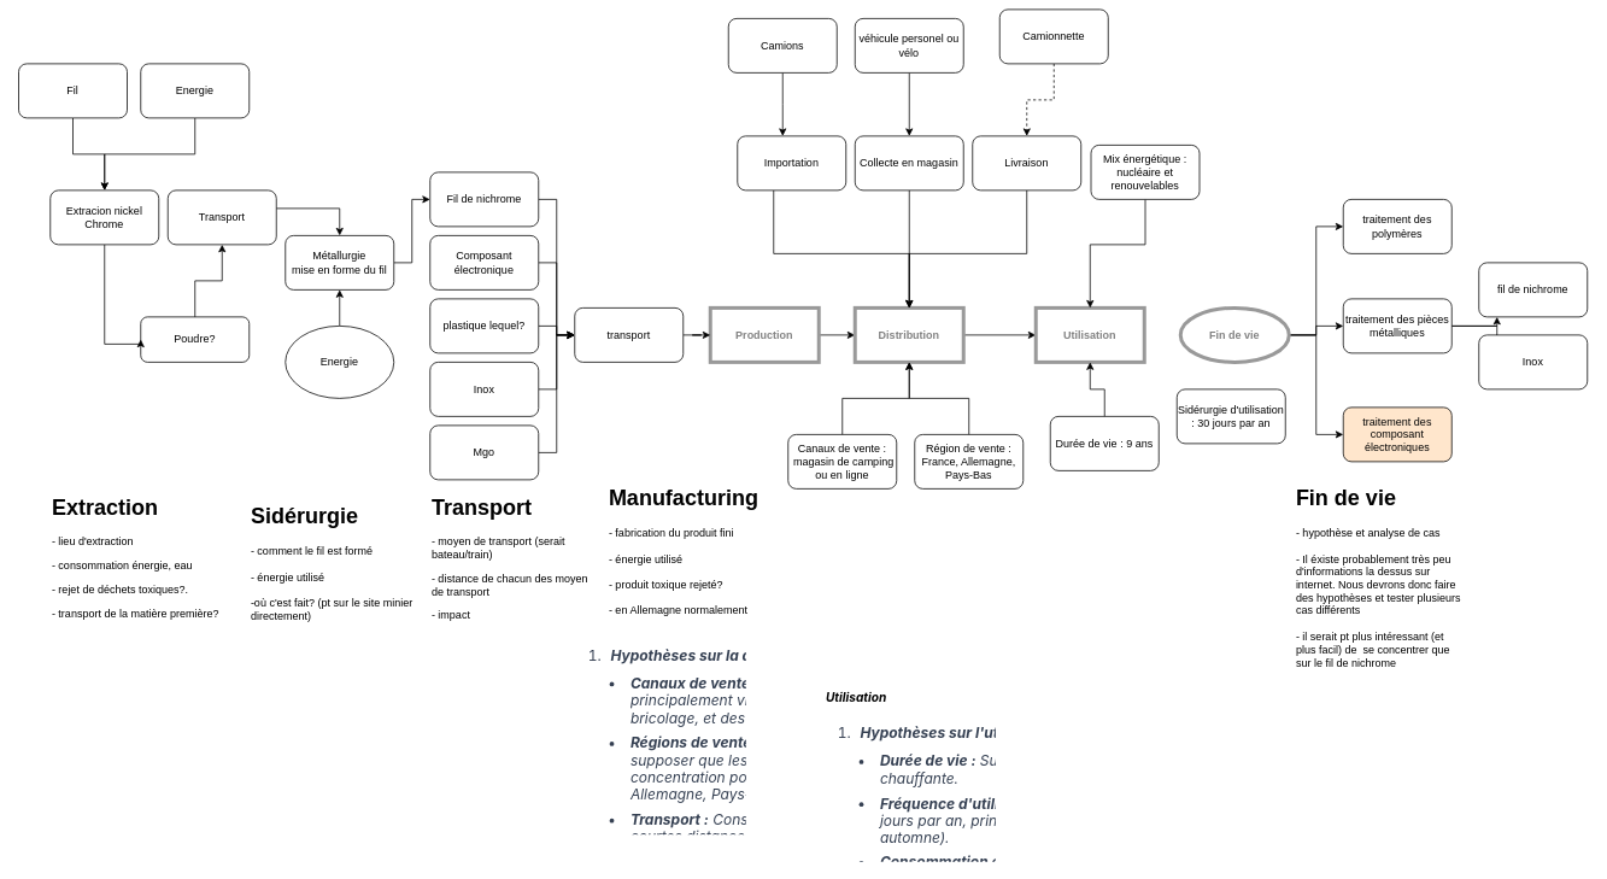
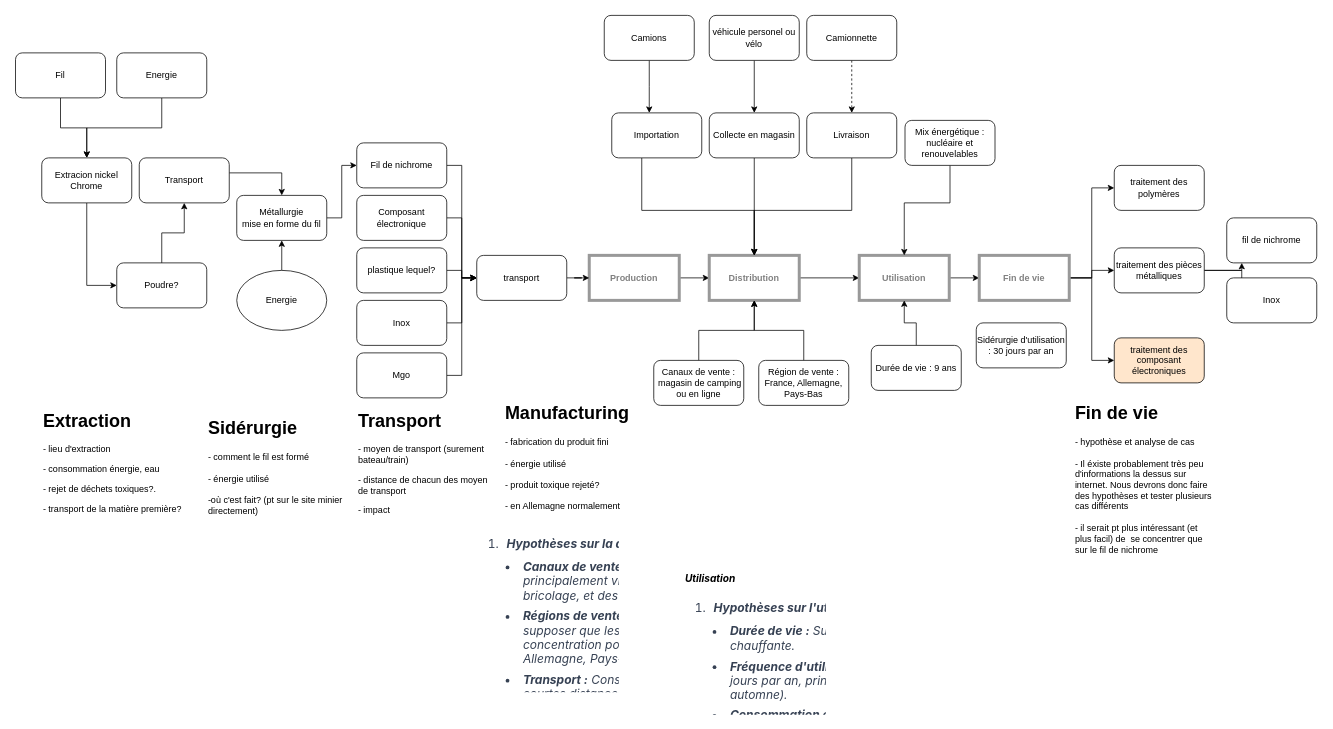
- <mxCell id="54" value="Camionnette" style="rounded=1;whiteSpace=wrap;html=1;" parent="1" vertex="1"><mxGeometry x="1105" y="10" width="120" height="60" as="geometry" /></mxCell>
+ <mxCell id="54" value="Camionnette" style="rounded=1;whiteSpace=wrap;html=1;" parent="1" vertex="1"><mxGeometry x="1075" y="20" width="120" height="60" as="geometry" /></mxCell>
+ <mxCell id="18" style="edgeStyle=orthogonalEdgeStyle;rounded=0;orthogonalLoop=1;jettySize=auto;html=1;entryX=0;entryY=0.5;entryDx=0;entryDy=0;" parent="1" source="19" target="23" edge="1"><mxGeometry relative="1" as="geometry" /></mxCell>
- <mxCell id="23" value="&lt;font color=&quot;#808080&quot;&gt;&lt;b&gt;Fin de vie&lt;/b&gt;&lt;/font&gt;" style="ellipse;whiteSpace=wrap;html=1;strokeWidth=4;strokeColor=#999999;" parent="1" vertex="1"><mxGeometry x="1305" y="340" width="120" height="60" as="geometry" /></mxCell>
+ <mxCell id="23" value="&lt;font color=&quot;#808080&quot;&gt;&lt;b&gt;Fin de vie&lt;/b&gt;&lt;/font&gt;" style="rounded=0;whiteSpace=wrap;html=1;strokeWidth=4;strokeColor=#999999;" parent="1" vertex="1"><mxGeometry x="1305" y="340" width="120" height="60" as="geometry" /></mxCell>
- <mxCell id="4" value="Poudre?" style="rounded=1;whiteSpace=wrap;html=1;" parent="1" vertex="1"><mxGeometry x="155" y="350" width="120" height="50" as="geometry" /></mxCell>
+ <mxCell id="4" value="Poudre?" style="rounded=1;whiteSpace=wrap;html=1;" parent="1" vertex="1"><mxGeometry x="155" y="350" width="120" height="60" as="geometry" /></mxCell>
- <mxCell id="7" value="&lt;h1 style=&quot;margin-top: 0px;&quot;&gt;Transport&lt;/h1&gt;&lt;p&gt;- moyen de transport (serait bateau/train)&lt;/p&gt;&lt;p&gt;- distance de chacun des moyen de transport&lt;/p&gt;&lt;p&gt;- impact&lt;/p&gt;" style="text;html=1;whiteSpace=wrap;overflow=hidden;rounded=0;" parent="1" vertex="1"><mxGeometry x="475" y="540" width="190" height="220" as="geometry" /></mxCell>
+ <mxCell id="7" value="&lt;h1 style=&quot;margin-top: 0px;&quot;&gt;Transport&lt;/h1&gt;&lt;p&gt;- moyen de transport (surement bateau/train)&lt;/p&gt;&lt;p&gt;- distance de chacun des moyen de transport&lt;/p&gt;&lt;p&gt;- impact&lt;/p&gt;" style="text;html=1;whiteSpace=wrap;overflow=hidden;rounded=0;" parent="1" vertex="1"><mxGeometry x="475" y="540" width="190" height="220" as="geometry" /></mxCell>
